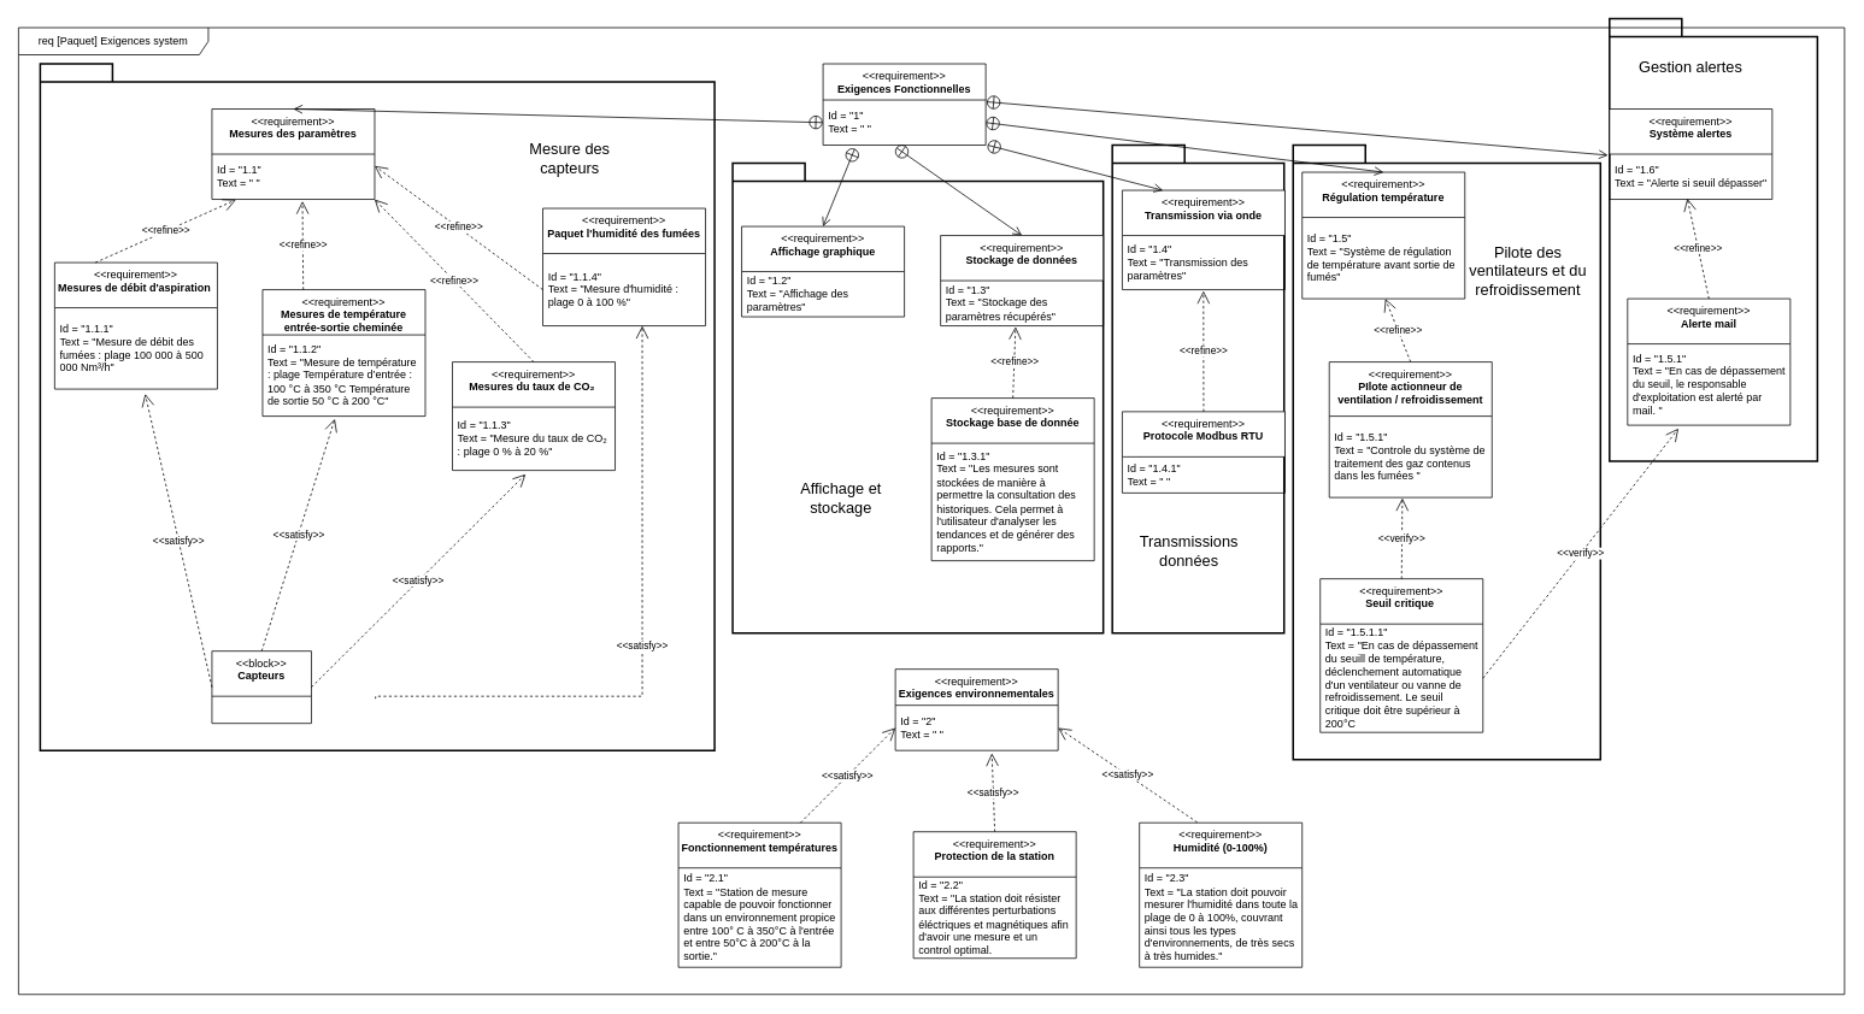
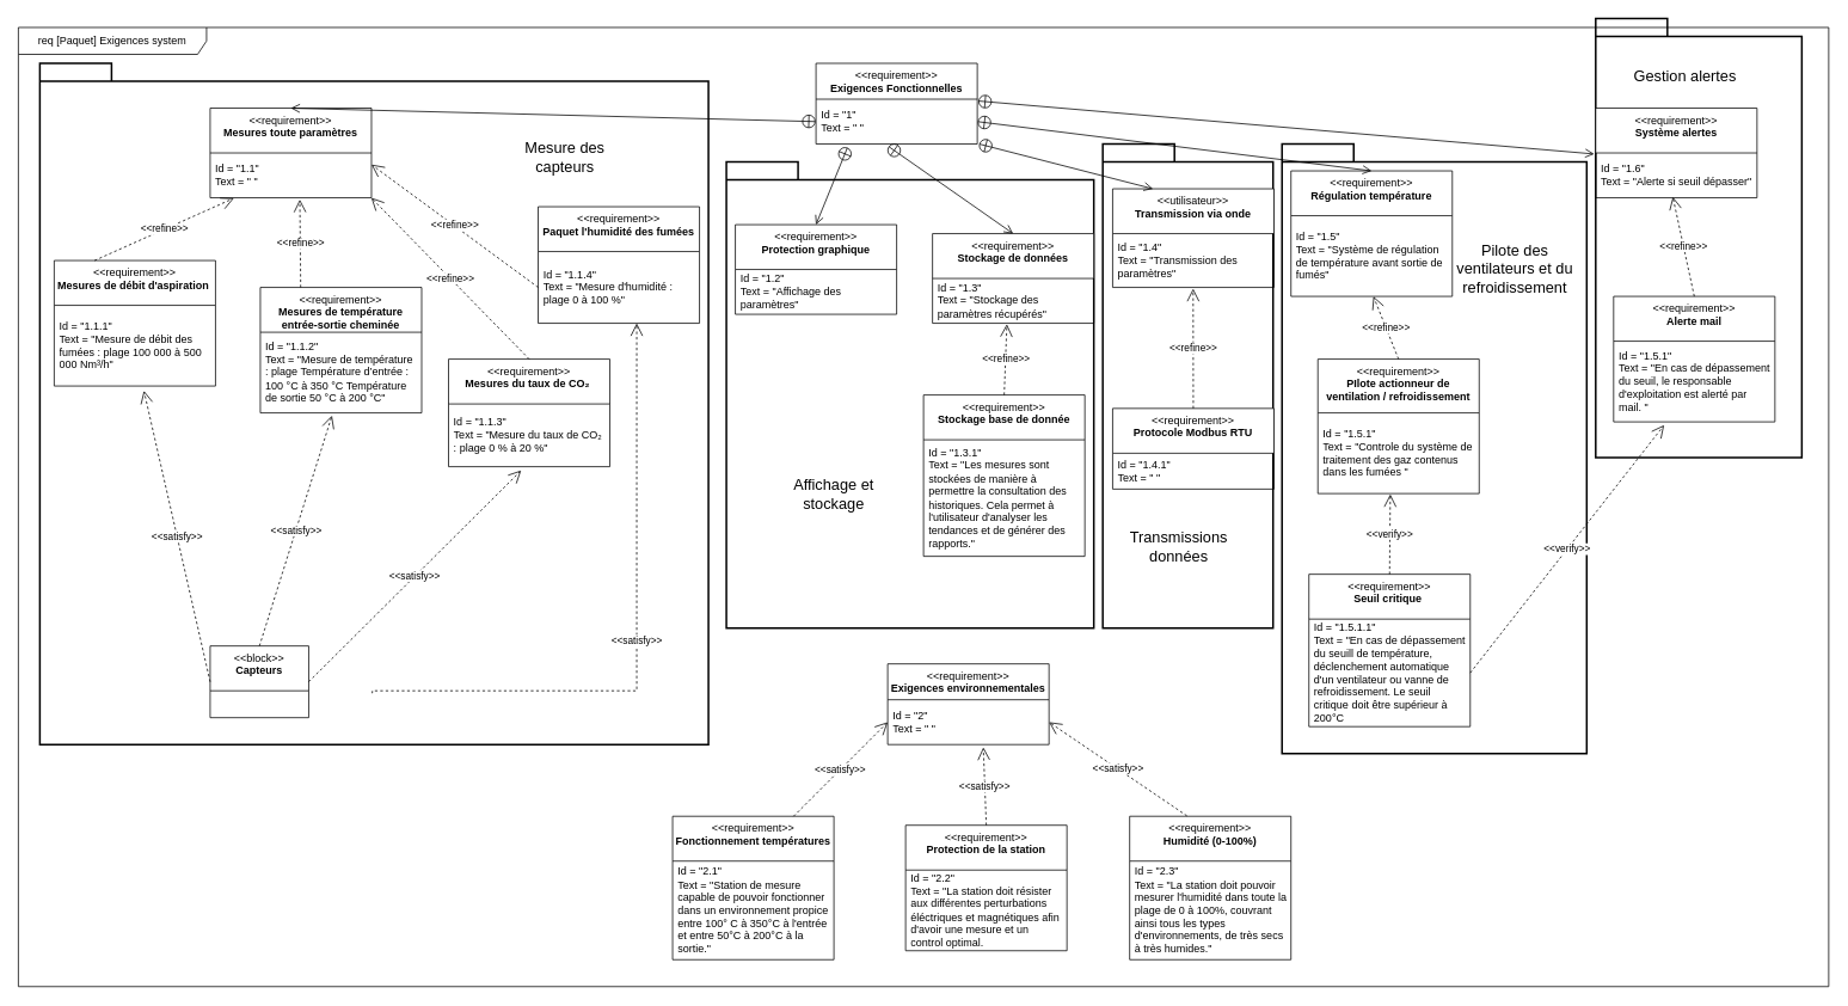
- <mxCell id="76" value="&lt;font style=&quot;font-size: 17px;&quot;&gt;Gestion alertes&lt;/font&gt;" style="text;html=1;strokeColor=none;fillColor=none;align=center;verticalAlign=middle;whiteSpace=wrap;rounded=0;" parent="1" vertex="1"><mxGeometry x="1800" y="40" width="140" height="69" as="geometry" /></mxCell>
+ <mxCell id="76" value="&lt;font style=&quot;font-size: 17px;&quot;&gt;Gestion alertes&lt;/font&gt;" style="text;html=1;strokeColor=none;fillColor=none;align=center;verticalAlign=middle;whiteSpace=wrap;rounded=0;" parent="1" vertex="1"><mxGeometry x="1810" y="50" width="140" height="69" as="geometry" /></mxCell>
- <mxCell id="10" value="&amp;lt;&amp;lt;requirement&amp;gt;&amp;gt;&lt;br&gt;&lt;b&gt;Mesures des paramètres&lt;/b&gt;" style="swimlane;fontStyle=0;align=center;verticalAlign=top;childLayout=stackLayout;horizontal=1;startSize=50;horizontalStack=0;resizeParent=1;resizeParentMax=0;resizeLast=0;collapsible=0;marginBottom=0;html=1;whiteSpace=wrap;" parent="3" vertex="1"><mxGeometry x="214" y="90" width="180" height="100" as="geometry" /></mxCell>
+ <mxCell id="10" value="&amp;lt;&amp;lt;requirement&amp;gt;&amp;gt;&lt;br&gt;&lt;b&gt;Mesures toute paramètres&lt;/b&gt;" style="swimlane;fontStyle=0;align=center;verticalAlign=top;childLayout=stackLayout;horizontal=1;startSize=50;horizontalStack=0;resizeParent=1;resizeParentMax=0;resizeLast=0;collapsible=0;marginBottom=0;html=1;whiteSpace=wrap;" parent="3" vertex="1"><mxGeometry x="214" y="90" width="180" height="100" as="geometry" /></mxCell>
- <mxCell id="18" value="&amp;lt;&amp;lt;requirement&amp;gt;&amp;gt;&lt;br&gt;&lt;b&gt;Transmission via onde&lt;/b&gt;" style="swimlane;fontStyle=0;align=center;verticalAlign=top;childLayout=stackLayout;horizontal=1;startSize=50;horizontalStack=0;resizeParent=1;resizeParentMax=0;resizeLast=0;collapsible=0;marginBottom=0;html=1;whiteSpace=wrap;" parent="3" vertex="1"><mxGeometry x="1221" y="180" width="180" height="110" as="geometry" /></mxCell>
+ <mxCell id="18" value="&amp;lt;&amp;lt;utilisateur&amp;gt;&amp;gt;&lt;br&gt;&lt;b&gt;Transmission via onde&lt;/b&gt;" style="swimlane;fontStyle=0;align=center;verticalAlign=top;childLayout=stackLayout;horizontal=1;startSize=50;horizontalStack=0;resizeParent=1;resizeParentMax=0;resizeLast=0;collapsible=0;marginBottom=0;html=1;whiteSpace=wrap;" parent="3" vertex="1"><mxGeometry x="1221" y="180" width="180" height="110" as="geometry" /></mxCell>
- <mxCell id="13" value="&amp;lt;&amp;lt;requirement&amp;gt;&amp;gt;&lt;br&gt;&lt;strong&gt;Affichage graphique&lt;/strong&gt;" style="swimlane;fontStyle=0;align=center;verticalAlign=top;childLayout=stackLayout;horizontal=1;startSize=50;horizontalStack=0;resizeParent=1;resizeParentMax=0;resizeLast=0;collapsible=0;marginBottom=0;html=1;whiteSpace=wrap;" parent="3" vertex="1"><mxGeometry x="800" y="220" width="180" height="100" as="geometry" /></mxCell>
+ <mxCell id="13" value="&amp;lt;&amp;lt;requirement&amp;gt;&amp;gt;&lt;br&gt;&lt;strong&gt;Protection graphique&lt;/strong&gt;" style="swimlane;fontStyle=0;align=center;verticalAlign=top;childLayout=stackLayout;horizontal=1;startSize=50;horizontalStack=0;resizeParent=1;resizeParentMax=0;resizeLast=0;collapsible=0;marginBottom=0;html=1;whiteSpace=wrap;" parent="3" vertex="1"><mxGeometry x="800" y="220" width="180" height="100" as="geometry" /></mxCell>
